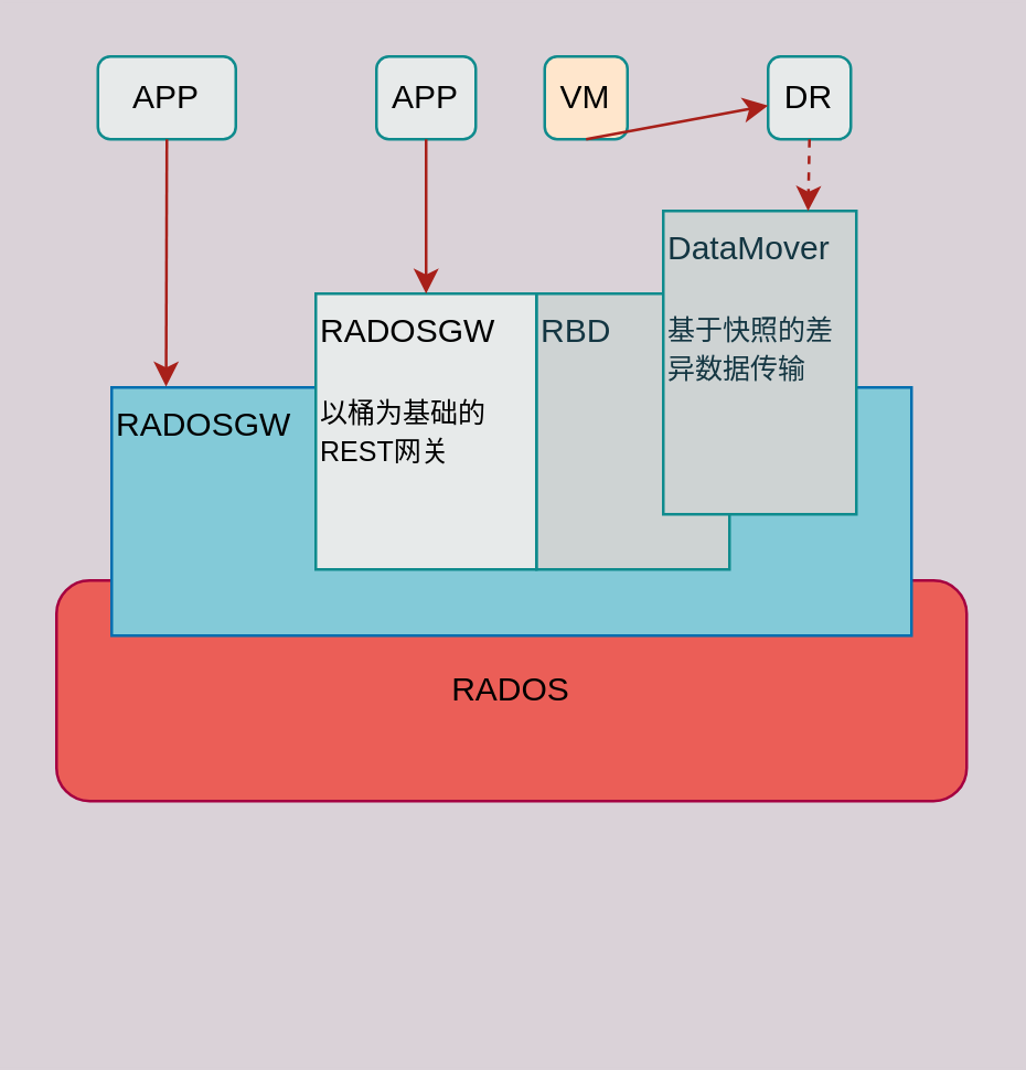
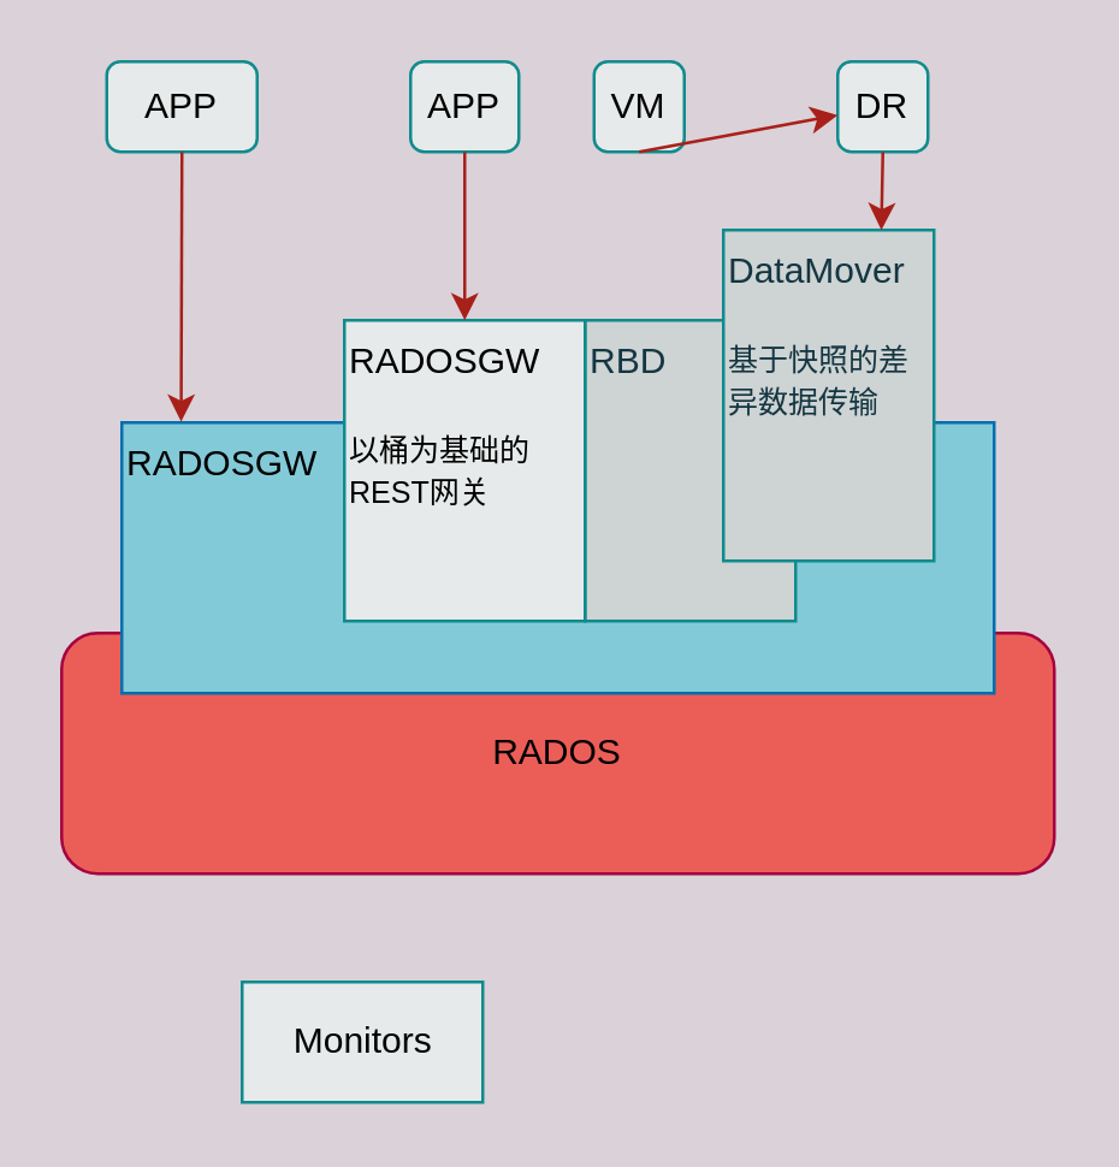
- <mxCell id="9" value="VM" style="rounded=1;whiteSpace=wrap;html=1;sketch=0;strokeColor=#0F8B8D;fillColor=#ffe6cc;fontColor=#000000;align=center;" vertex="1" parent="1"><mxGeometry x="197" y="20" width="30" height="30" as="geometry" /></mxCell>
+ <mxCell id="9" value="VM" style="rounded=1;whiteSpace=wrap;html=1;sketch=0;strokeColor=#0F8B8D;fillColor=#E7EAEA;fontColor=#000000;align=center;" vertex="1" parent="1"><mxGeometry x="197" y="20" width="30" height="30" as="geometry" /></mxCell>
- <mxCell id="11" value="" style="endArrow=classic;html=1;strokeColor=#A8201A;fillColor=#FAE5C7;fontColor=#000000;exitX=0.5;exitY=1;exitDx=0;exitDy=0;entryX=0.75;entryY=0;entryDx=0;entryDy=0;dashed=1;" edge="1" parent="1" source="10" target="5"><mxGeometry width="50" height="50" relative="1" as="geometry"><mxPoint x="410" y="110" as="sourcePoint" /><mxPoint x="323" y="78" as="targetPoint" /></mxGeometry></mxCell>
+ <mxCell id="11" value="" style="endArrow=classic;html=1;strokeColor=#A8201A;fillColor=#FAE5C7;fontColor=#000000;exitX=0.5;exitY=1;exitDx=0;exitDy=0;entryX=0.75;entryY=0;entryDx=0;entryDy=0;" edge="1" parent="1" source="10" target="5"><mxGeometry width="50" height="50" relative="1" as="geometry"><mxPoint x="410" y="110" as="sourcePoint" /><mxPoint x="323" y="78" as="targetPoint" /></mxGeometry></mxCell>
+ <mxCell id="15" value="Monitors" style="html=1;dashed=0;whitespace=wrap;rounded=0;sketch=0;strokeColor=#0F8B8D;fillColor=#E7EAEA;fontColor=#000000;align=center;" vertex="1" parent="1"><mxGeometry x="80" y="326" width="80" height="40" as="geometry" /></mxCell>
